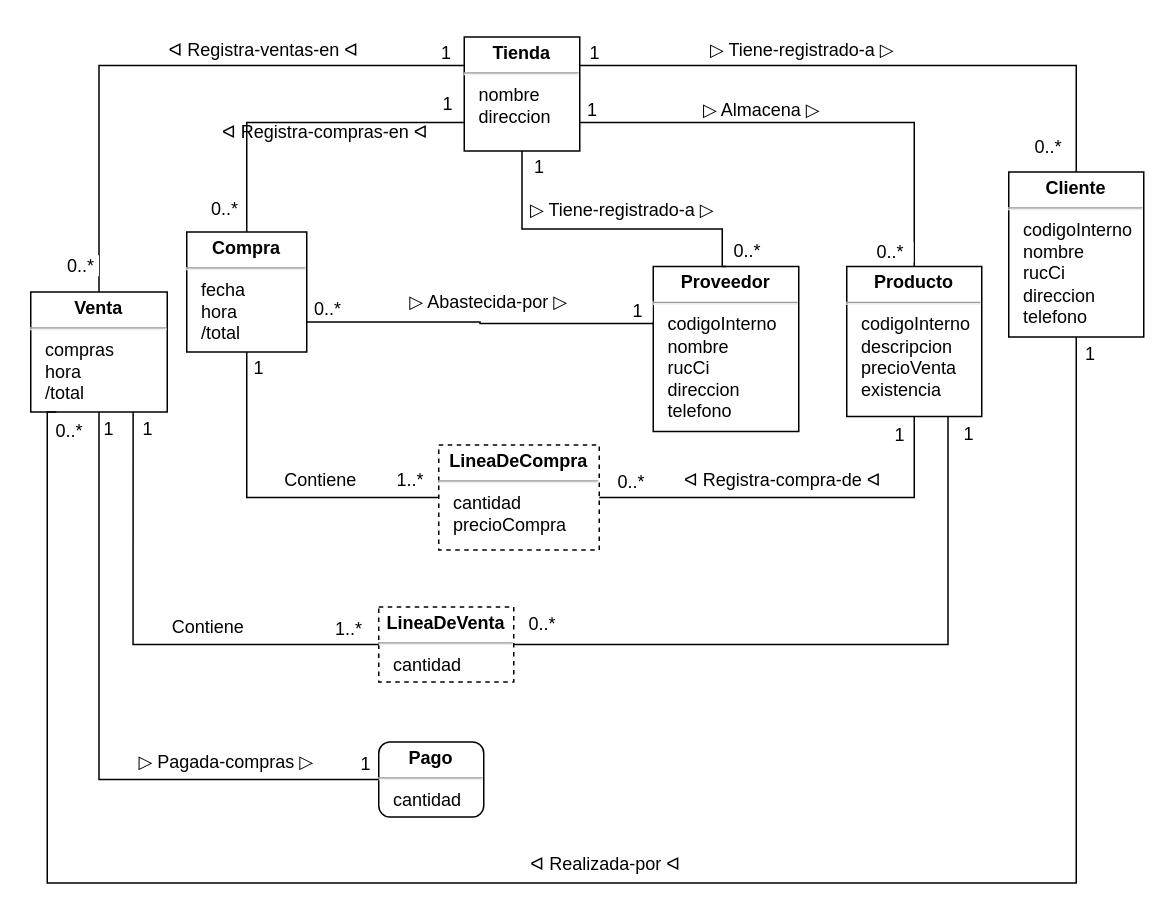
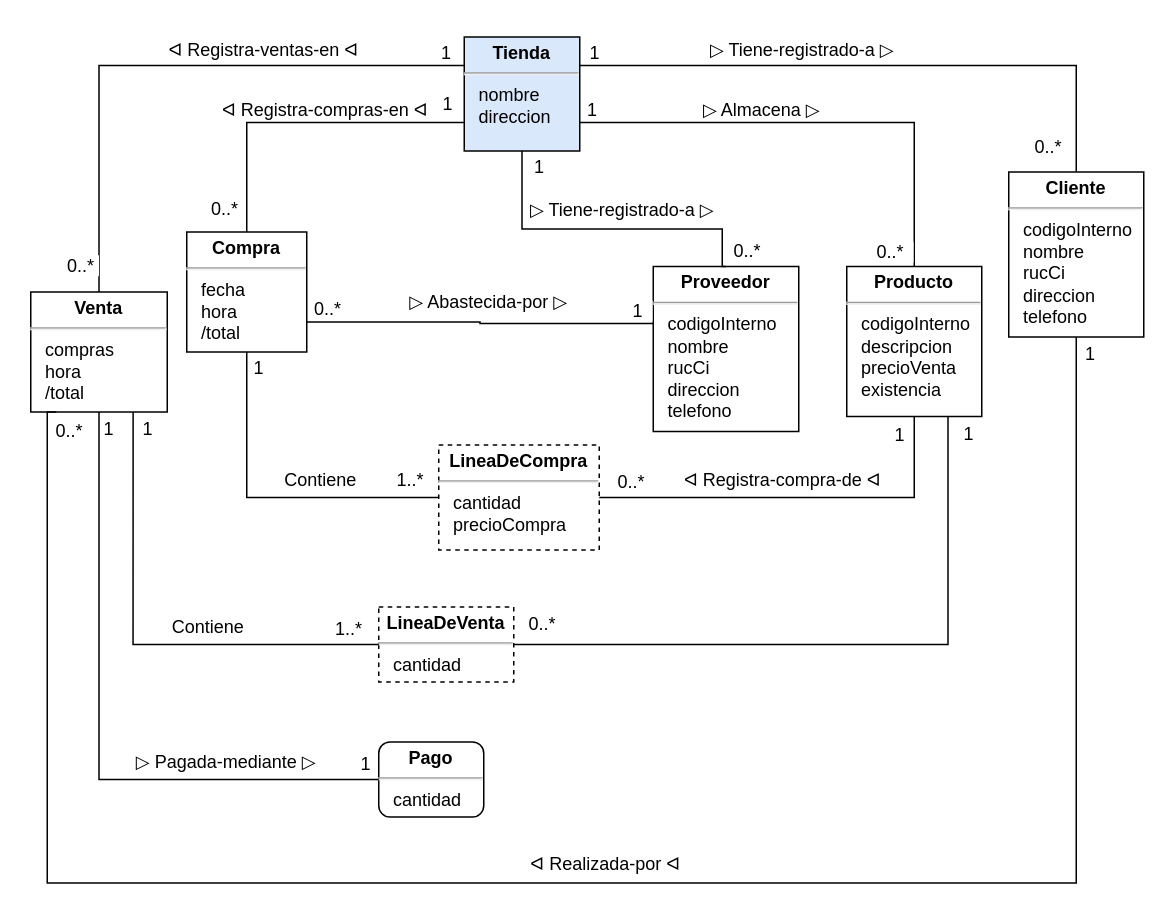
- <mxCell id="4" value="&lt;p style=&quot;margin:0px;margin-top:4px;text-align:center;&quot;&gt;&lt;b&gt;Tienda&lt;/b&gt;&lt;/p&gt;&lt;hr&gt;&lt;blockquote style=&quot;margin: 0px 0px 0px 10px; border: none; padding: 0px;&quot;&gt;&lt;div&gt;&lt;span style=&quot;background-color: transparent; color: light-dark(rgb(0, 0, 0), rgb(255, 255, 255));&quot;&gt;nombre&lt;/span&gt;&lt;/div&gt;&lt;div&gt;direccion&lt;/div&gt;&lt;/blockquote&gt;" style="verticalAlign=top;align=left;overflow=fill;html=1;whiteSpace=wrap;spacingLeft=3;fontFamily=Arial;fontSize=12;" parent="1" vertex="1"><mxGeometry x="309" y="24" width="77" height="76" as="geometry" /></mxCell>
+ <mxCell id="4" value="&lt;p style=&quot;margin:0px;margin-top:4px;text-align:center;&quot;&gt;&lt;b&gt;Tienda&lt;/b&gt;&lt;/p&gt;&lt;hr&gt;&lt;blockquote style=&quot;margin: 0px 0px 0px 10px; border: none; padding: 0px;&quot;&gt;&lt;div&gt;&lt;span style=&quot;background-color: transparent; color: light-dark(rgb(0, 0, 0), rgb(255, 255, 255));&quot;&gt;nombre&lt;/span&gt;&lt;/div&gt;&lt;div&gt;direccion&lt;/div&gt;&lt;/blockquote&gt;" style="verticalAlign=top;align=left;overflow=fill;html=1;whiteSpace=wrap;spacingLeft=3;fontFamily=Arial;fontSize=12;fillColor=#dae8fc;" parent="1" vertex="1"><mxGeometry x="309" y="24" width="77" height="76" as="geometry" /></mxCell>
- <mxCell id="18" value="ᐊ Registra-compras-en&amp;nbsp;ᐊ" style="text;html=1;align=center;verticalAlign=middle;resizable=0;points=[];autosize=1;strokeColor=none;fillColor=none;fontSize=12;fontFamily=Arial;" parent="1" vertex="1"><mxGeometry x="138" y="75" width="155" height="26" as="geometry" /></mxCell>
+ <mxCell id="18" value="ᐊ Registra-compras-en&amp;nbsp;ᐊ" style="text;html=1;align=center;verticalAlign=middle;resizable=0;points=[];autosize=1;strokeColor=none;fillColor=none;fontSize=12;fontFamily=Arial;" parent="1" vertex="1"><mxGeometry x="138" y="60" width="155" height="26" as="geometry" /></mxCell>
- <mxCell id="53" value="▷ Pagada-compras ▷" style="text;html=1;align=center;verticalAlign=middle;resizable=0;points=[];autosize=1;strokeColor=none;fillColor=none;fontSize=12;fontFamily=Arial;" parent="1" vertex="1"><mxGeometry x="80" y="495" width="140" height="26" as="geometry" /></mxCell>
+ <mxCell id="53" value="▷ Pagada-mediante ▷" style="text;html=1;align=center;verticalAlign=middle;resizable=0;points=[];autosize=1;strokeColor=none;fillColor=none;fontSize=12;fontFamily=Arial;" parent="1" vertex="1"><mxGeometry x="80" y="495" width="140" height="26" as="geometry" /></mxCell>
